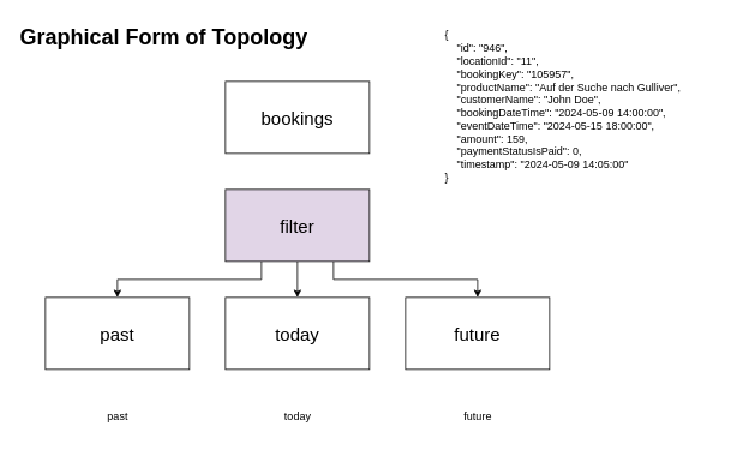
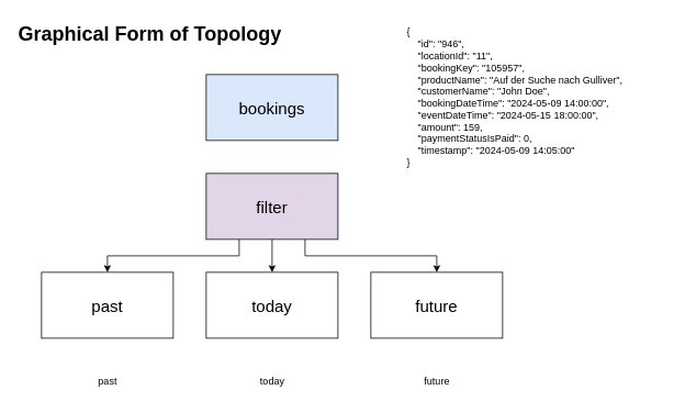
- <mxCell id="2" value="bookings" style="whiteSpace=wrap;html=1;fontSize=20;" vertex="1" parent="1"><mxGeometry x="250" y="90" width="160" height="80" as="geometry" /></mxCell>
+ <mxCell id="2" value="bookings" style="whiteSpace=wrap;html=1;fontSize=20;fillColor=#dae8fc;" vertex="1" parent="1"><mxGeometry x="250" y="90" width="160" height="80" as="geometry" /></mxCell>
